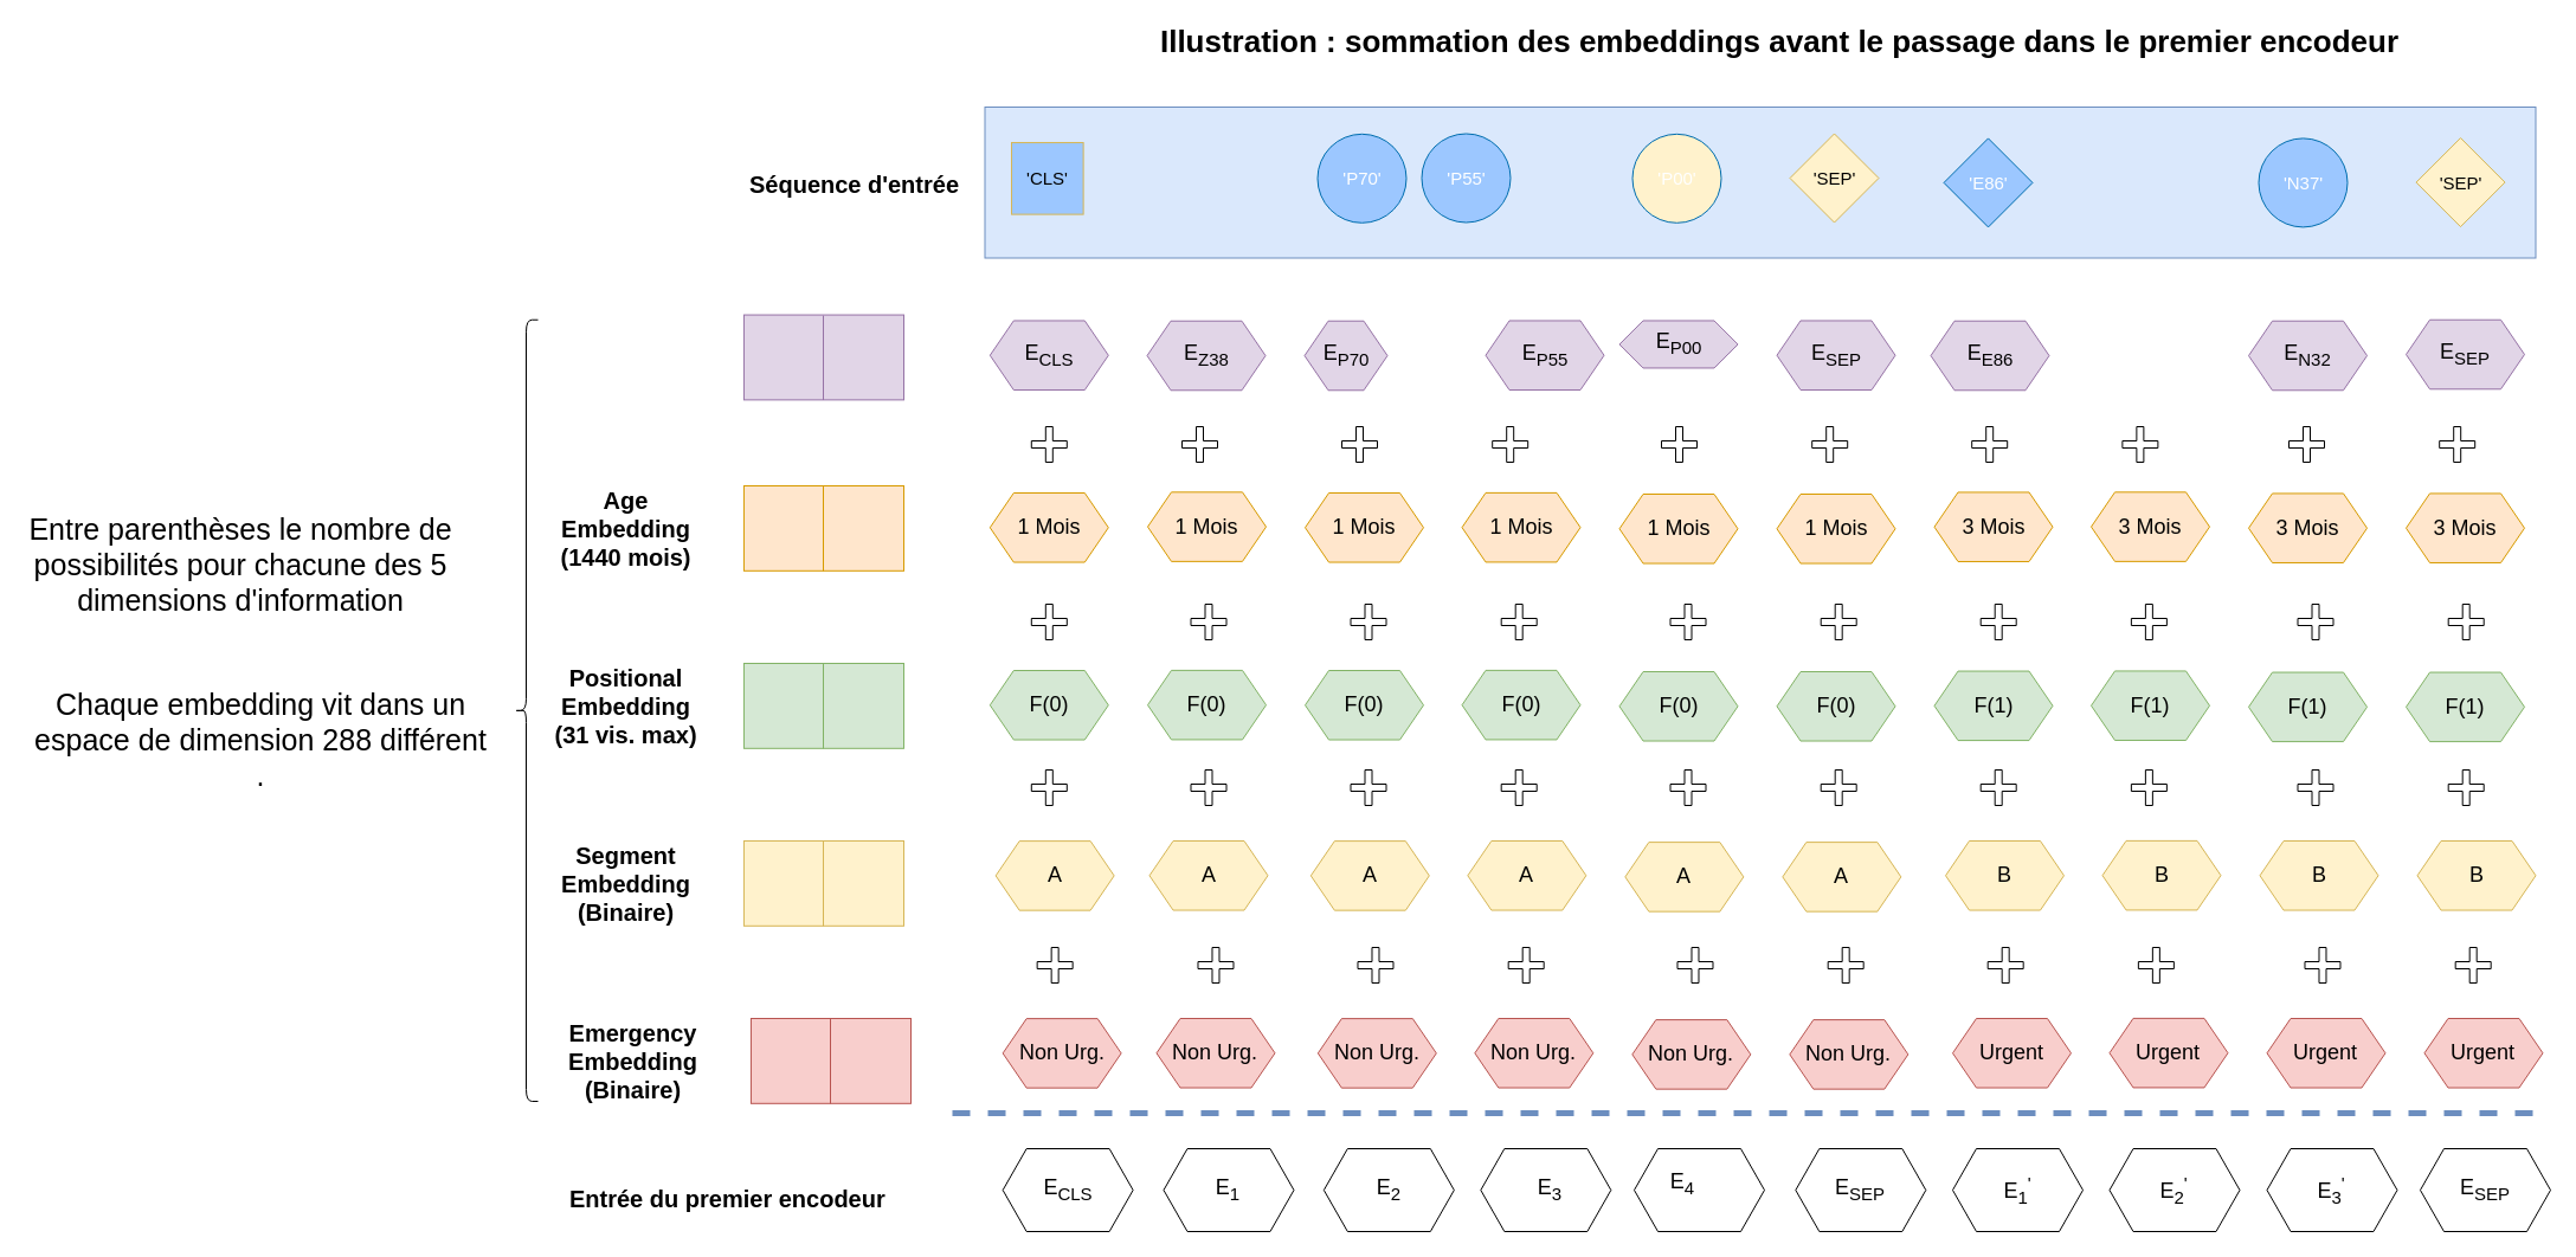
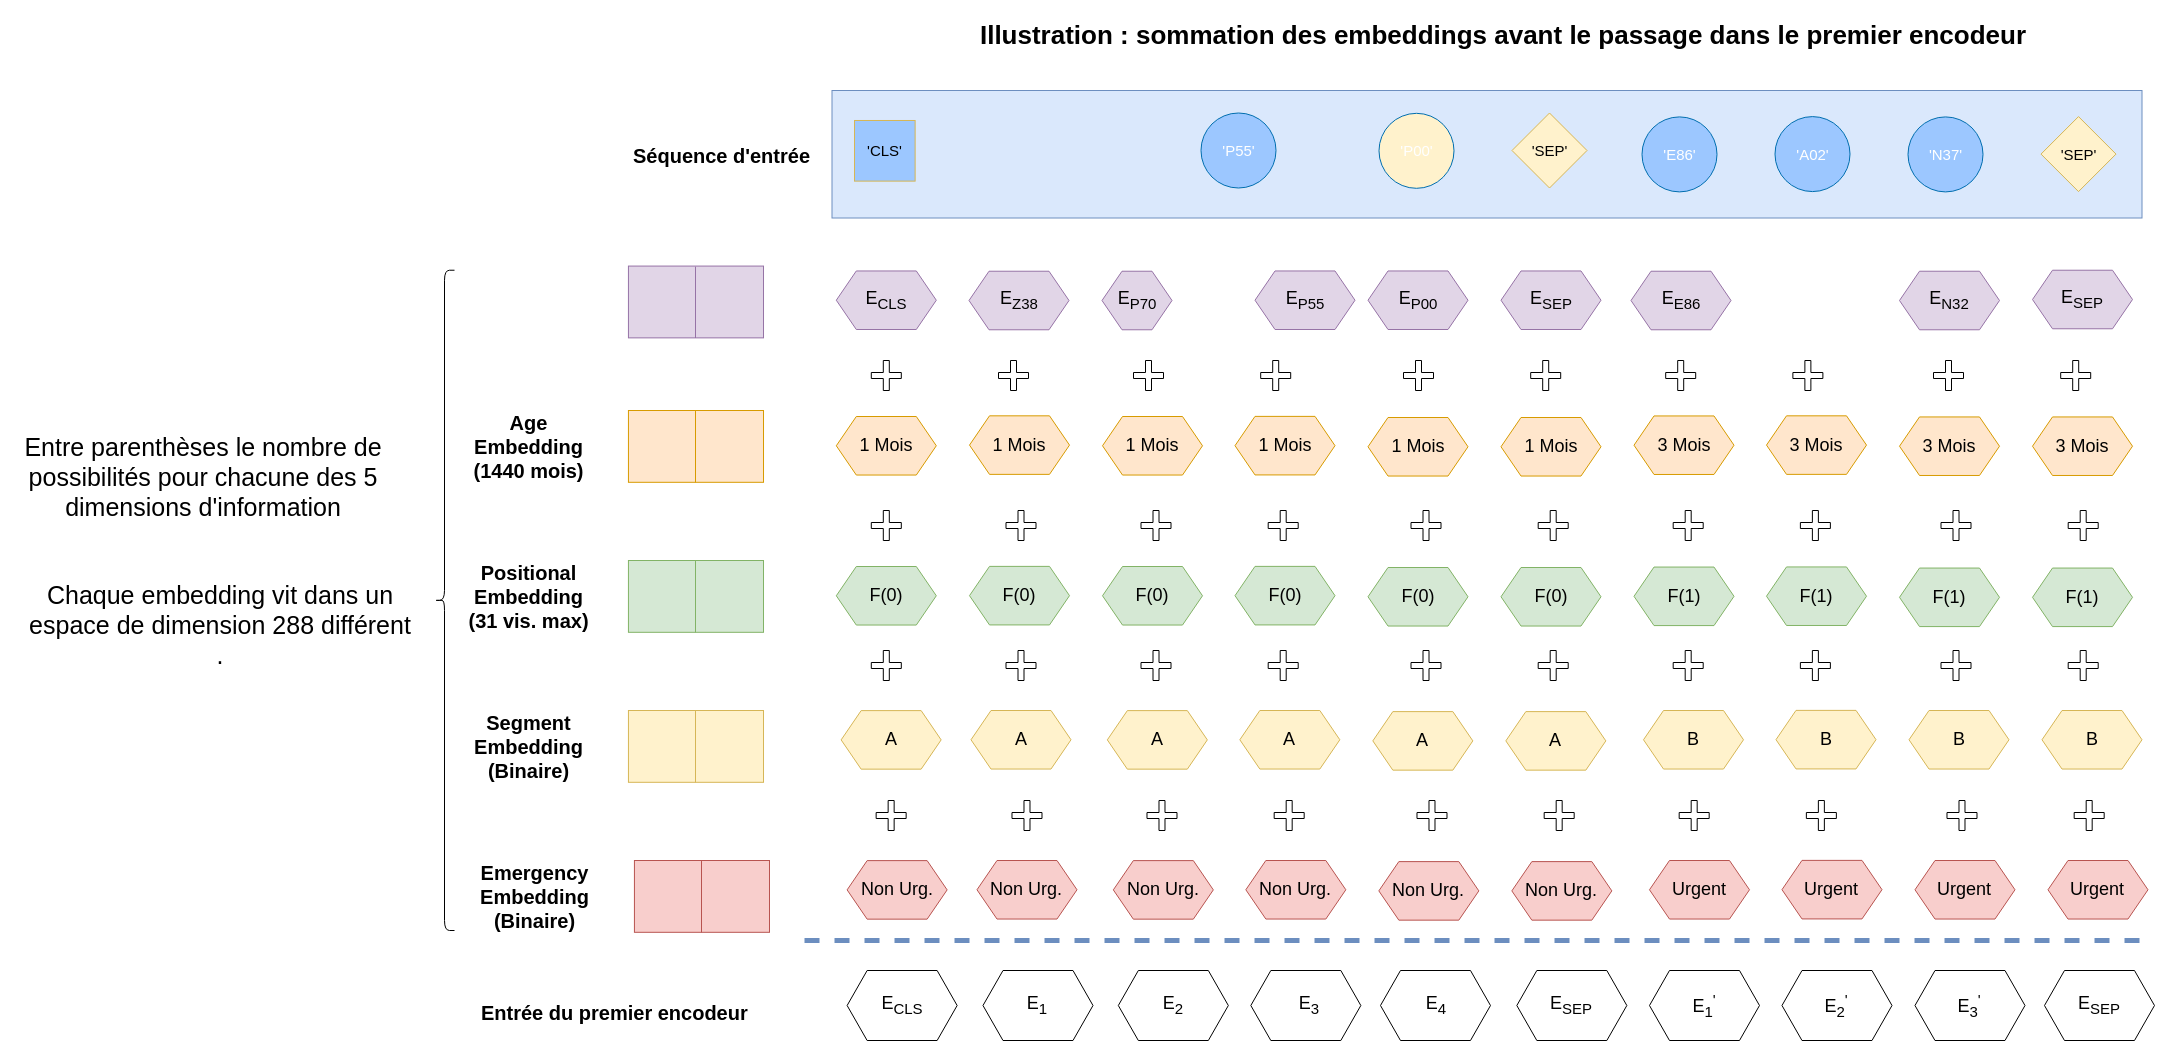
- <mxCell id="4" value="&lt;font style=&quot;font-size: 15px;&quot; color=&quot;#ffffff&quot;&gt;'P70'&lt;/font&gt;" style="ellipse;whiteSpace=wrap;html=1;fillColor=#9CC7FF;flipH=0;strokeColor=#006EAF;movable=1;resizable=1;rotatable=1;deletable=1;editable=1;locked=0;connectable=1;" parent="1" vertex="1"><mxGeometry x="1112.5" y="112.81" width="75" height="75" as="geometry" /></mxCell>
- <mxCell id="39" value="&lt;font style=&quot;font-size: 15px;&quot; color=&quot;#ffffff&quot;&gt;'E86'&lt;/font&gt;" style="rhombus;whiteSpace=wrap;html=1;fillColor=#9CC7FF;flipH=0;strokeColor=#006EAF;movable=1;resizable=1;rotatable=1;deletable=1;editable=1;locked=0;connectable=1;" vertex="1" parent="1"><mxGeometry x="1641.5" y="116.4" width="75" height="75" as="geometry" /></mxCell>
+ <mxCell id="39" value="&lt;font style=&quot;font-size: 15px;&quot; color=&quot;#ffffff&quot;&gt;'E86'&lt;/font&gt;" style="ellipse;whiteSpace=wrap;html=1;fillColor=#9CC7FF;flipH=0;strokeColor=#006EAF;movable=1;resizable=1;rotatable=1;deletable=1;editable=1;locked=0;connectable=1;" vertex="1" parent="1"><mxGeometry x="1641.5" y="116.4" width="75" height="75" as="geometry" /></mxCell>
+ <mxCell id="38" value="&lt;font style=&quot;font-size: 15px;&quot; color=&quot;#ffffff&quot;&gt;'A02'&lt;/font&gt;" style="ellipse;whiteSpace=wrap;html=1;fillColor=#9CC7FF;flipH=0;strokeColor=#006EAF;movable=1;resizable=1;rotatable=1;deletable=1;editable=1;locked=0;connectable=1;" vertex="1" parent="1"><mxGeometry x="1774.5" y="116.09" width="75" height="75" as="geometry" /></mxCell>
- <mxCell id="26" value="&lt;font style=&quot;font-size: 18px;&quot;&gt;E&lt;sub&gt;P00&lt;/sub&gt;&lt;/font&gt;" style="shape=hexagon;perimeter=hexagonPerimeter2;whiteSpace=wrap;html=1;fixedSize=1;fillColor=#e1d5e7;strokeColor=#9673a6;" vertex="1" parent="1"><mxGeometry x="1367.5" y="270.46" width="100" height="40" as="geometry" /></mxCell>
+ <mxCell id="26" value="&lt;font style=&quot;font-size: 18px;&quot;&gt;E&lt;sub&gt;P00&lt;/sub&gt;&lt;/font&gt;" style="shape=hexagon;perimeter=hexagonPerimeter2;whiteSpace=wrap;html=1;fixedSize=1;fillColor=#e1d5e7;strokeColor=#9673a6;" vertex="1" parent="1"><mxGeometry x="1367.5" y="270.46" width="100" height="58.54" as="geometry" /></mxCell>
- <mxCell id="102" value="&lt;font style=&quot;font-size: 18px;&quot;&gt;E&lt;sub&gt;4&lt;/sub&gt;&lt;/font&gt;" style="text;html=1;strokeColor=none;fillColor=none;align=center;verticalAlign=middle;whiteSpace=wrap;rounded=0;" vertex="1" parent="1"><mxGeometry x="1391.49" y="985" width="60" height="30" as="geometry" /></mxCell>
+ <mxCell id="102" value="&lt;font style=&quot;font-size: 18px;&quot;&gt;E&lt;sub&gt;4&lt;/sub&gt;&lt;/font&gt;" style="text;html=1;strokeColor=none;fillColor=none;align=center;verticalAlign=middle;whiteSpace=wrap;rounded=0;" vertex="1" parent="1"><mxGeometry x="1406.49" y="990" width="60" height="30" as="geometry" /></mxCell>
